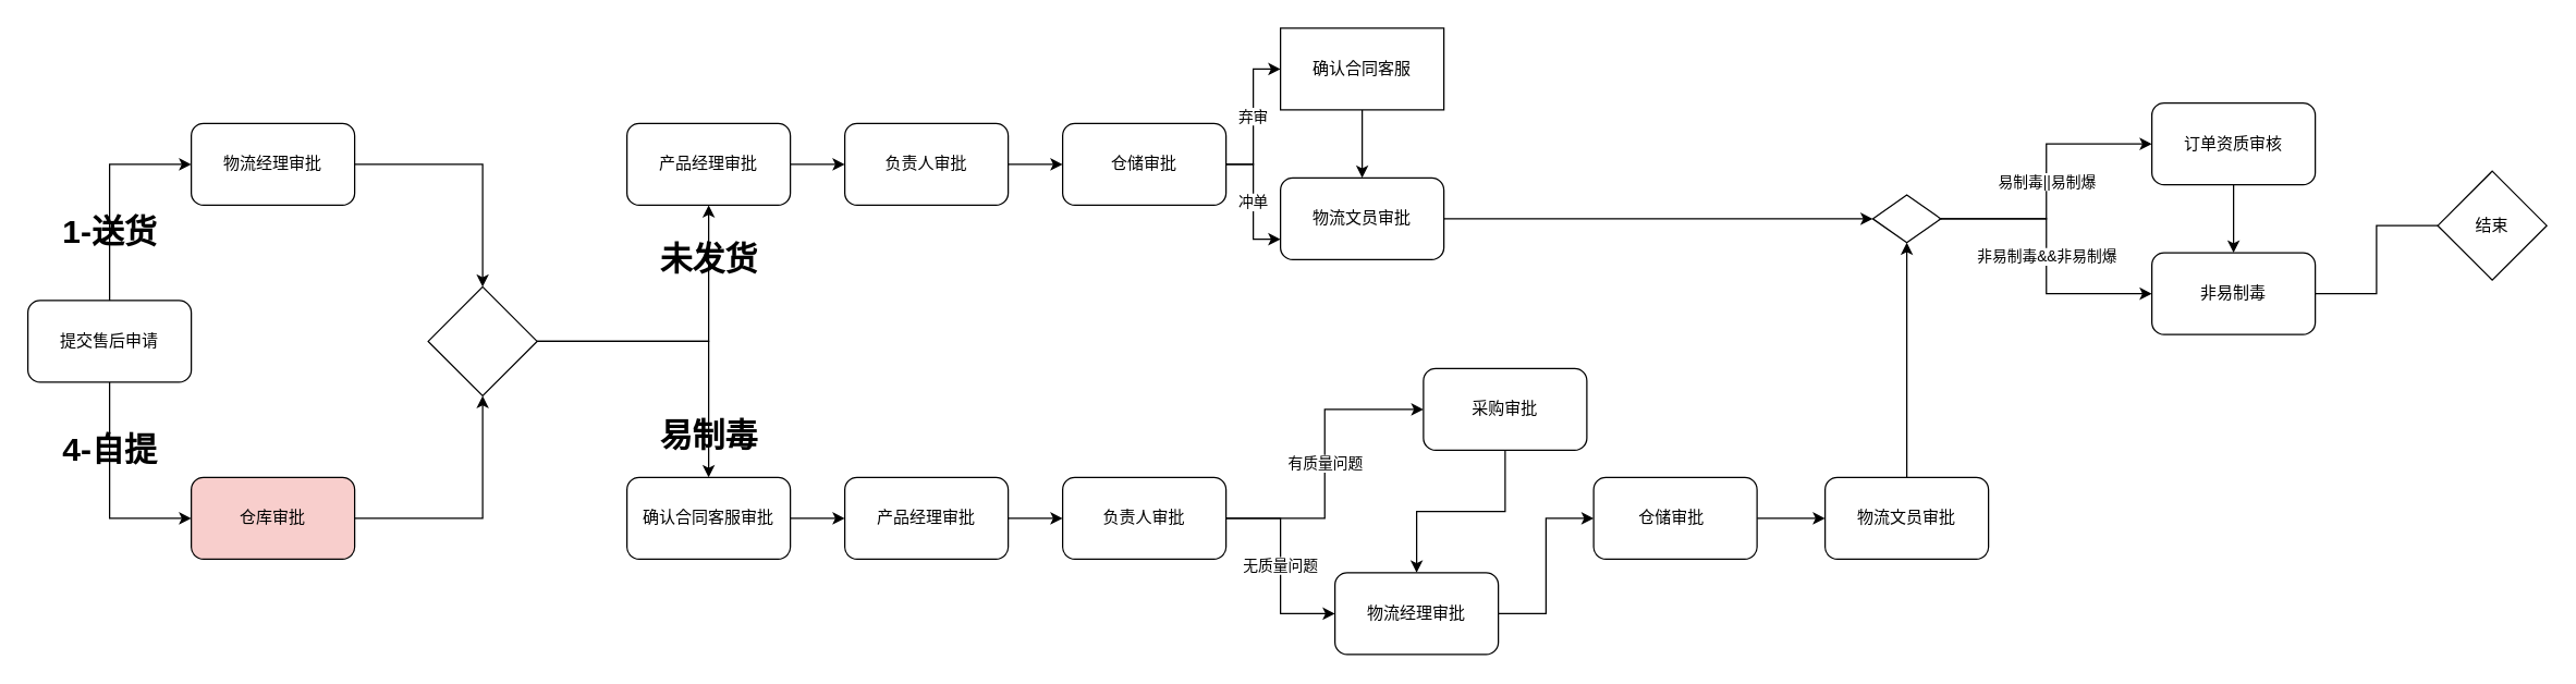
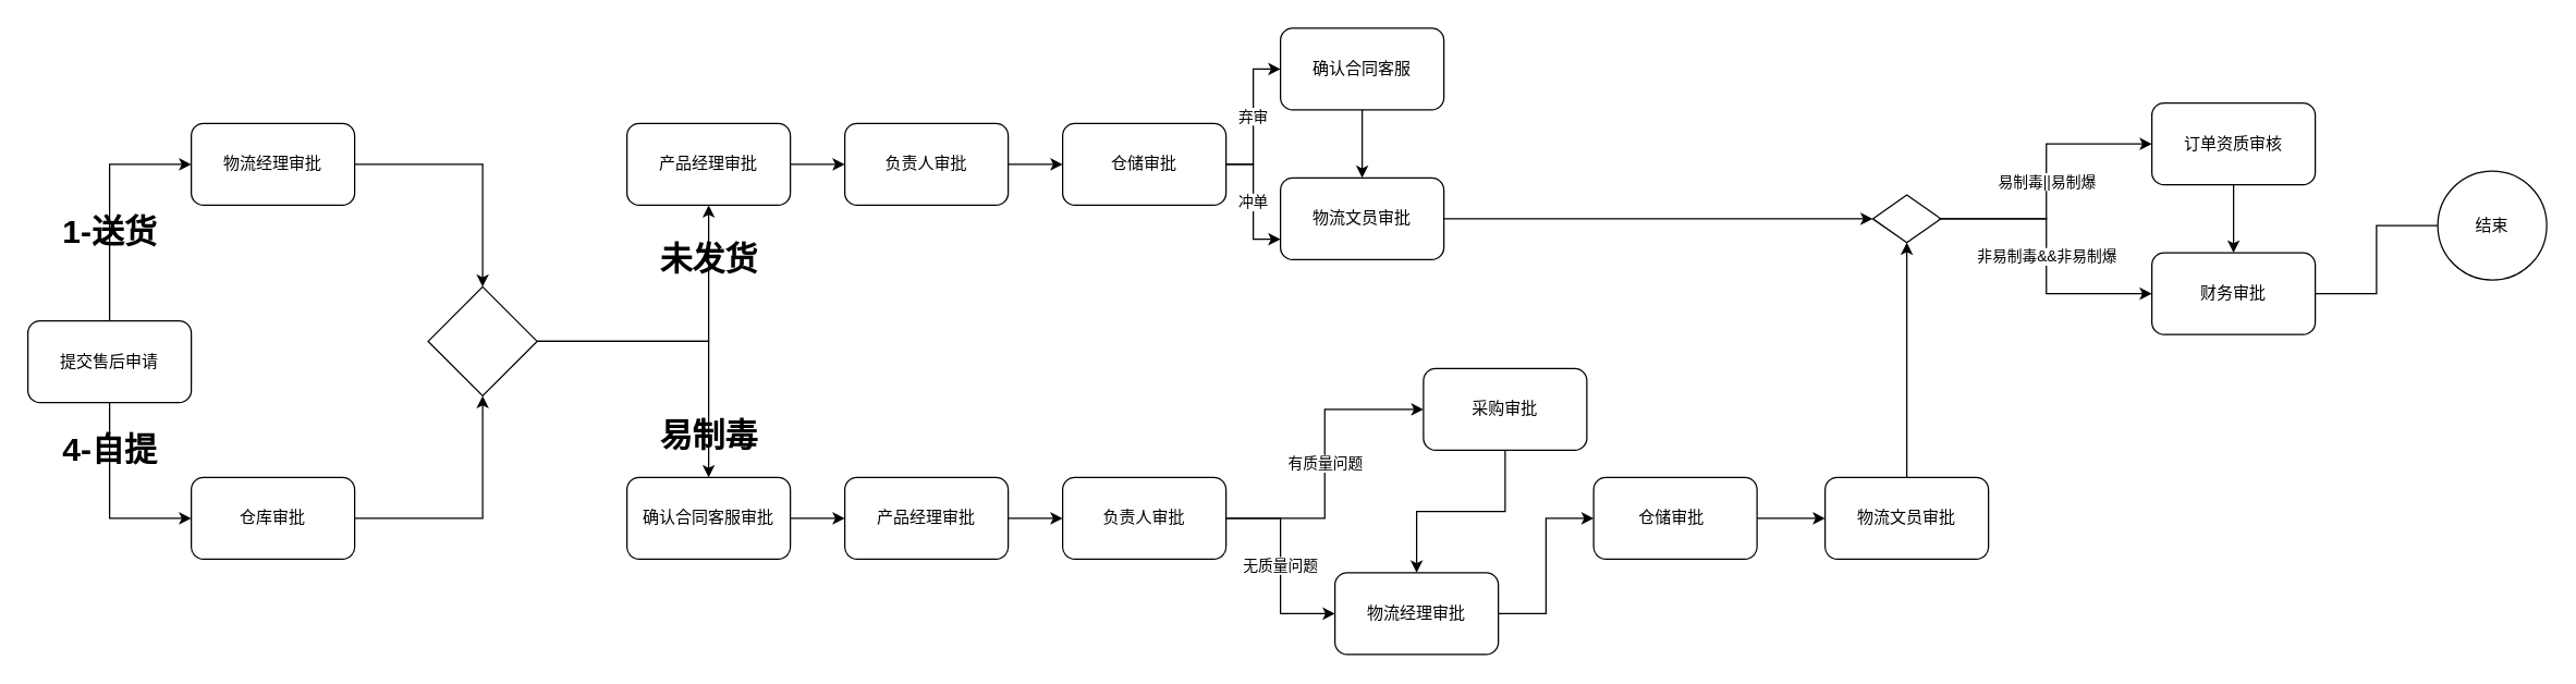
- <mxCell id="26" value="确认合同客服" style="whiteSpace=wrap;html=1;rounded=0;" vertex="1" parent="1"><mxGeometry x="940" y="20" width="120" height="60" as="geometry" /></mxCell>
+ <mxCell id="26" value="确认合同客服" style="rounded=1;whiteSpace=wrap;html=1;" vertex="1" parent="1"><mxGeometry x="940" y="20" width="120" height="60" as="geometry" /></mxCell>
- <mxCell id="36" value="结束" style="rhombus;whiteSpace=wrap;html=1;aspect=fixed;" vertex="1" parent="1"><mxGeometry x="1790" y="125" width="80" height="80" as="geometry" /></mxCell>
+ <mxCell id="36" value="结束" style="ellipse;whiteSpace=wrap;html=1;aspect=fixed;" vertex="1" parent="1"><mxGeometry x="1790" y="125" width="80" height="80" as="geometry" /></mxCell>
- <mxCell id="35" value="非易制毒" style="rounded=1;whiteSpace=wrap;html=1;" vertex="1" parent="1"><mxGeometry x="1580" y="185" width="120" height="60" as="geometry" /></mxCell>
+ <mxCell id="35" value="财务审批" style="rounded=1;whiteSpace=wrap;html=1;" vertex="1" parent="1"><mxGeometry x="1580" y="185" width="120" height="60" as="geometry" /></mxCell>
- <mxCell id="4" value="提交售后申请" style="rounded=1;whiteSpace=wrap;html=1;" vertex="1" parent="1"><mxGeometry x="20" y="220" width="120" height="60" as="geometry" /></mxCell>
+ <mxCell id="4" value="提交售后申请" style="rounded=1;whiteSpace=wrap;html=1;" vertex="1" parent="1"><mxGeometry x="20" y="235" width="120" height="60" as="geometry" /></mxCell>
- <mxCell id="8" value="仓库审批" style="rounded=1;whiteSpace=wrap;html=1;fillColor=#f8cecc;" vertex="1" parent="1"><mxGeometry x="140" y="350" width="120" height="60" as="geometry" /></mxCell>
+ <mxCell id="8" value="仓库审批" style="rounded=1;whiteSpace=wrap;html=1;" vertex="1" parent="1"><mxGeometry x="140" y="350" width="120" height="60" as="geometry" /></mxCell>
